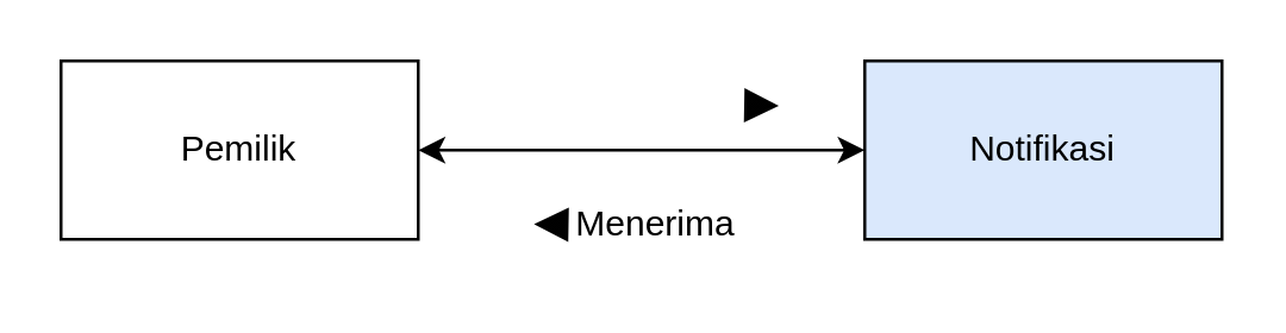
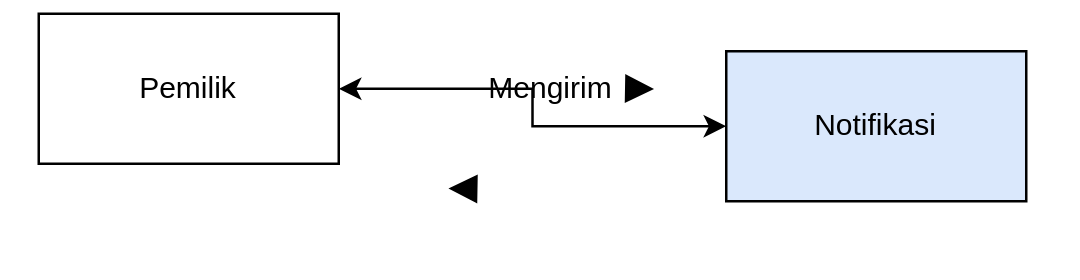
+ <mxCell id="5" value="Mengirim" style="text;html=1;align=center;verticalAlign=middle;whiteSpace=wrap;rounded=0;" parent="1" vertex="1"><mxGeometry x="190" y="20" width="60" height="30" as="geometry" /></mxCell>
- <mxCell id="3" value="Pemilik" style="rounded=0;whiteSpace=wrap;html=1;" parent="1" vertex="1"><mxGeometry x="20" y="20" width="120" height="60" as="geometry" /></mxCell>
+ <mxCell id="3" value="Pemilik" style="rounded=0;whiteSpace=wrap;html=1;" parent="1" vertex="1"><mxGeometry x="15" y="5" width="120" height="60" as="geometry" /></mxCell>
- <mxCell id="6" value="Menerima" style="text;html=1;align=center;verticalAlign=middle;whiteSpace=wrap;rounded=0;" vertex="1" parent="1"><mxGeometry x="190" y="60" width="60" height="30" as="geometry" /></mxCell>
